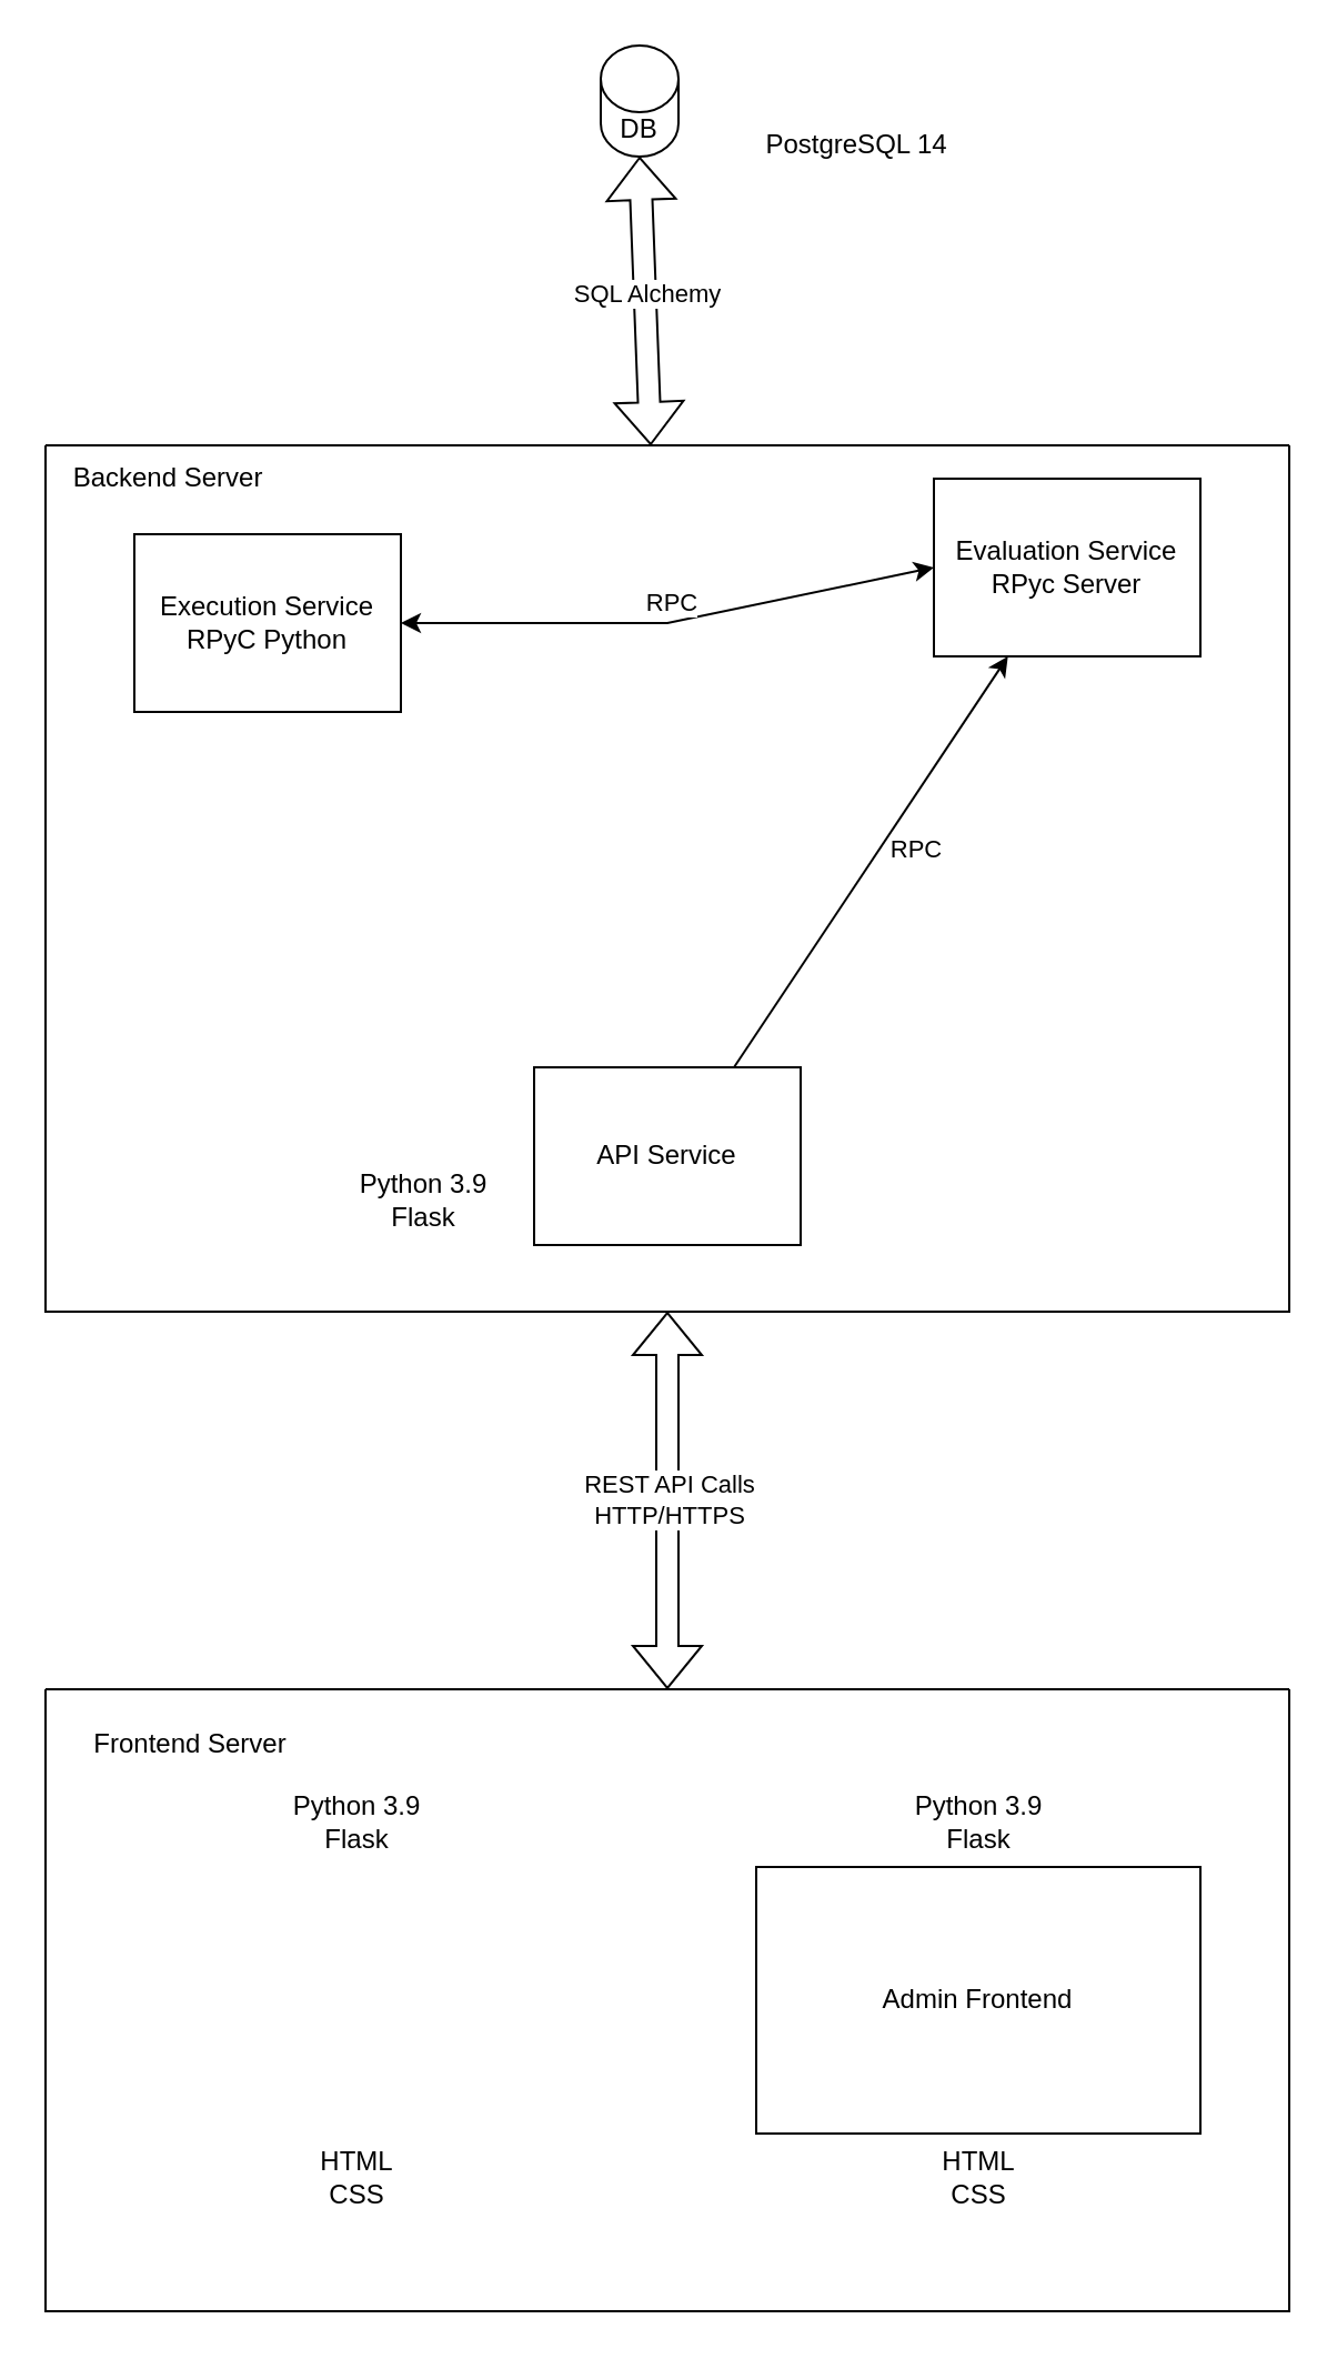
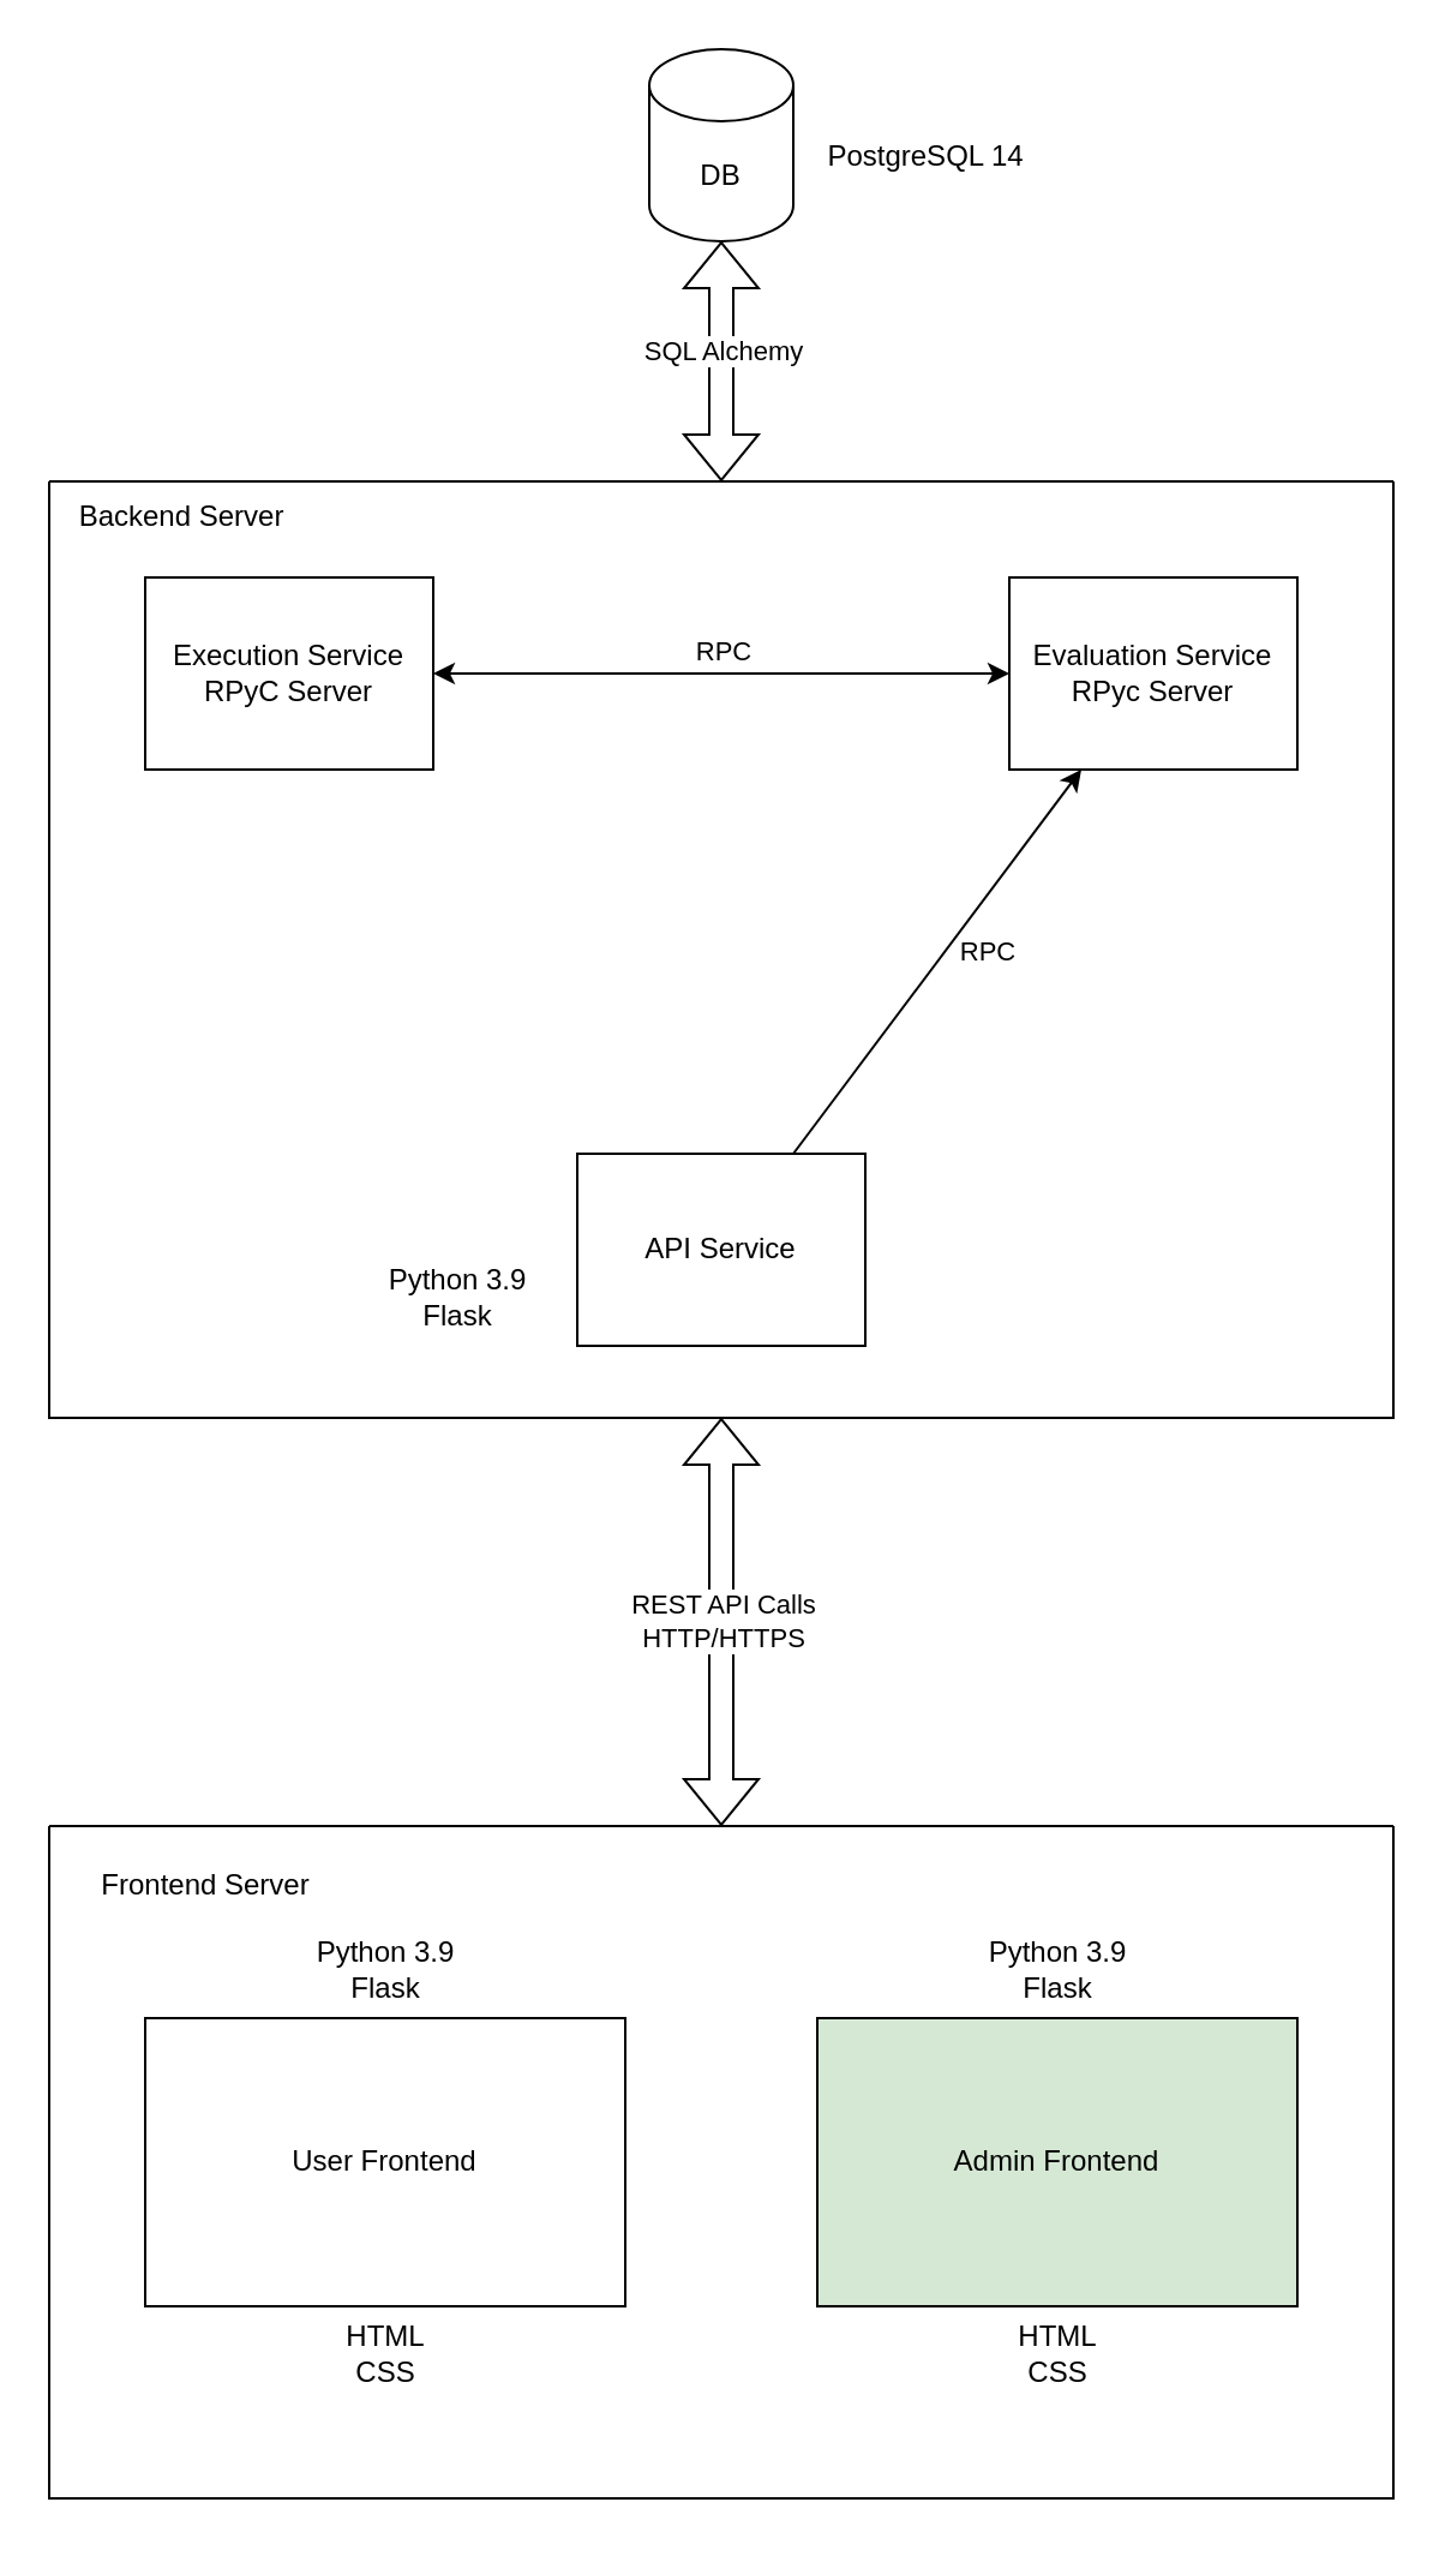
- <mxCell id="2" value="DB" style="shape=cylinder3;whiteSpace=wrap;html=1;boundedLbl=1;backgroundOutline=1;size=15;" parent="1" vertex="1"><mxGeometry x="270" y="20" width="35" height="50" as="geometry" /></mxCell>
+ <mxCell id="2" value="DB" style="shape=cylinder3;whiteSpace=wrap;html=1;boundedLbl=1;backgroundOutline=1;size=15;" parent="1" vertex="1"><mxGeometry x="270" y="20" width="60" height="80" as="geometry" /></mxCell>
- <mxCell id="8" value="Evaluation Service&lt;br&gt;RPyc Server" style="rounded=0;whiteSpace=wrap;html=1;" parent="3" vertex="1"><mxGeometry x="400" y="15" width="120" height="80" as="geometry" /></mxCell>
+ <mxCell id="8" value="Evaluation Service&lt;br&gt;RPyc Server" style="rounded=0;whiteSpace=wrap;html=1;" parent="3" vertex="1"><mxGeometry x="400" y="40" width="120" height="80" as="geometry" /></mxCell>
- <mxCell id="9" value="Execution Service&lt;br&gt;RPyC Python" style="rounded=0;whiteSpace=wrap;html=1;" parent="3" vertex="1"><mxGeometry x="40" y="40" width="120" height="80" as="geometry" /></mxCell>
+ <mxCell id="9" value="Execution Service&lt;br&gt;RPyC Server" style="rounded=0;whiteSpace=wrap;html=1;" parent="3" vertex="1"><mxGeometry x="40" y="40" width="120" height="80" as="geometry" /></mxCell>
+ <mxCell id="14" value="User Frontend" style="rounded=0;whiteSpace=wrap;html=1;" parent="13" vertex="1"><mxGeometry x="40" y="80" width="200" height="120" as="geometry" /></mxCell>
- <mxCell id="15" value="Admin Frontend" style="rounded=0;whiteSpace=wrap;html=1;" parent="13" vertex="1"><mxGeometry x="320" y="80" width="200" height="120" as="geometry" /></mxCell>
+ <mxCell id="15" value="Admin Frontend" style="rounded=0;whiteSpace=wrap;html=1;fillColor=#d5e8d4;" parent="13" vertex="1"><mxGeometry x="320" y="80" width="200" height="120" as="geometry" /></mxCell>
